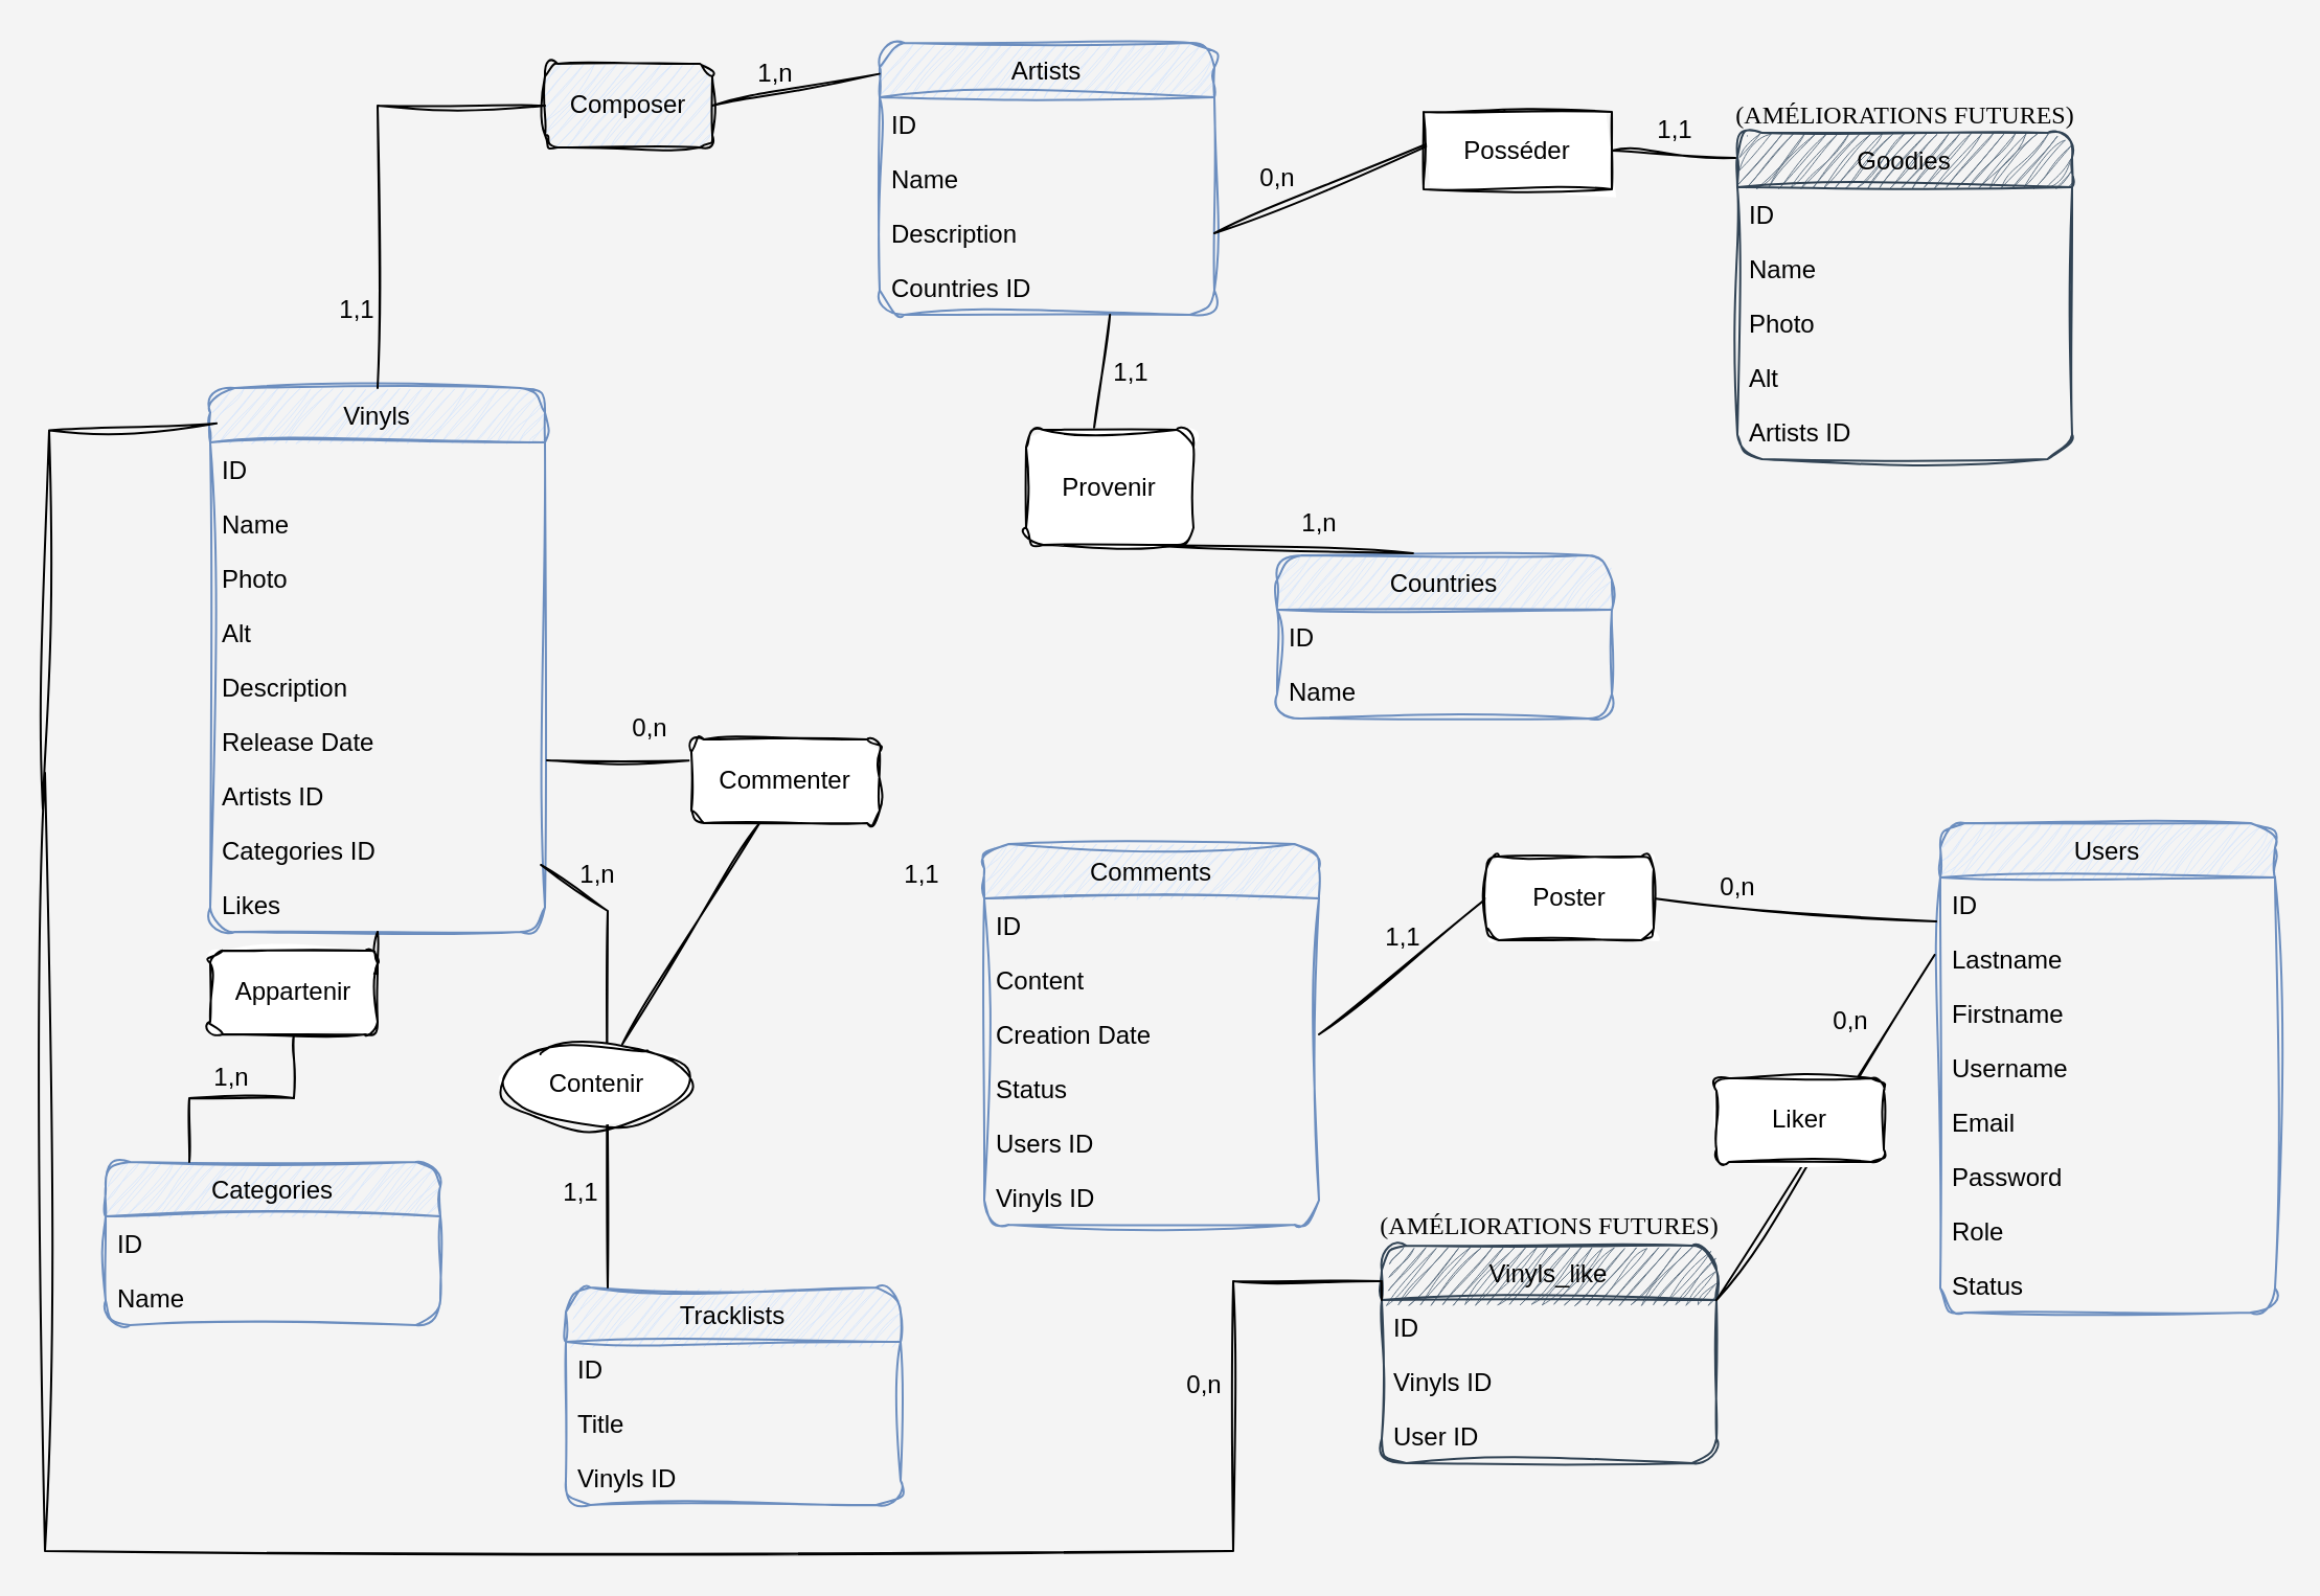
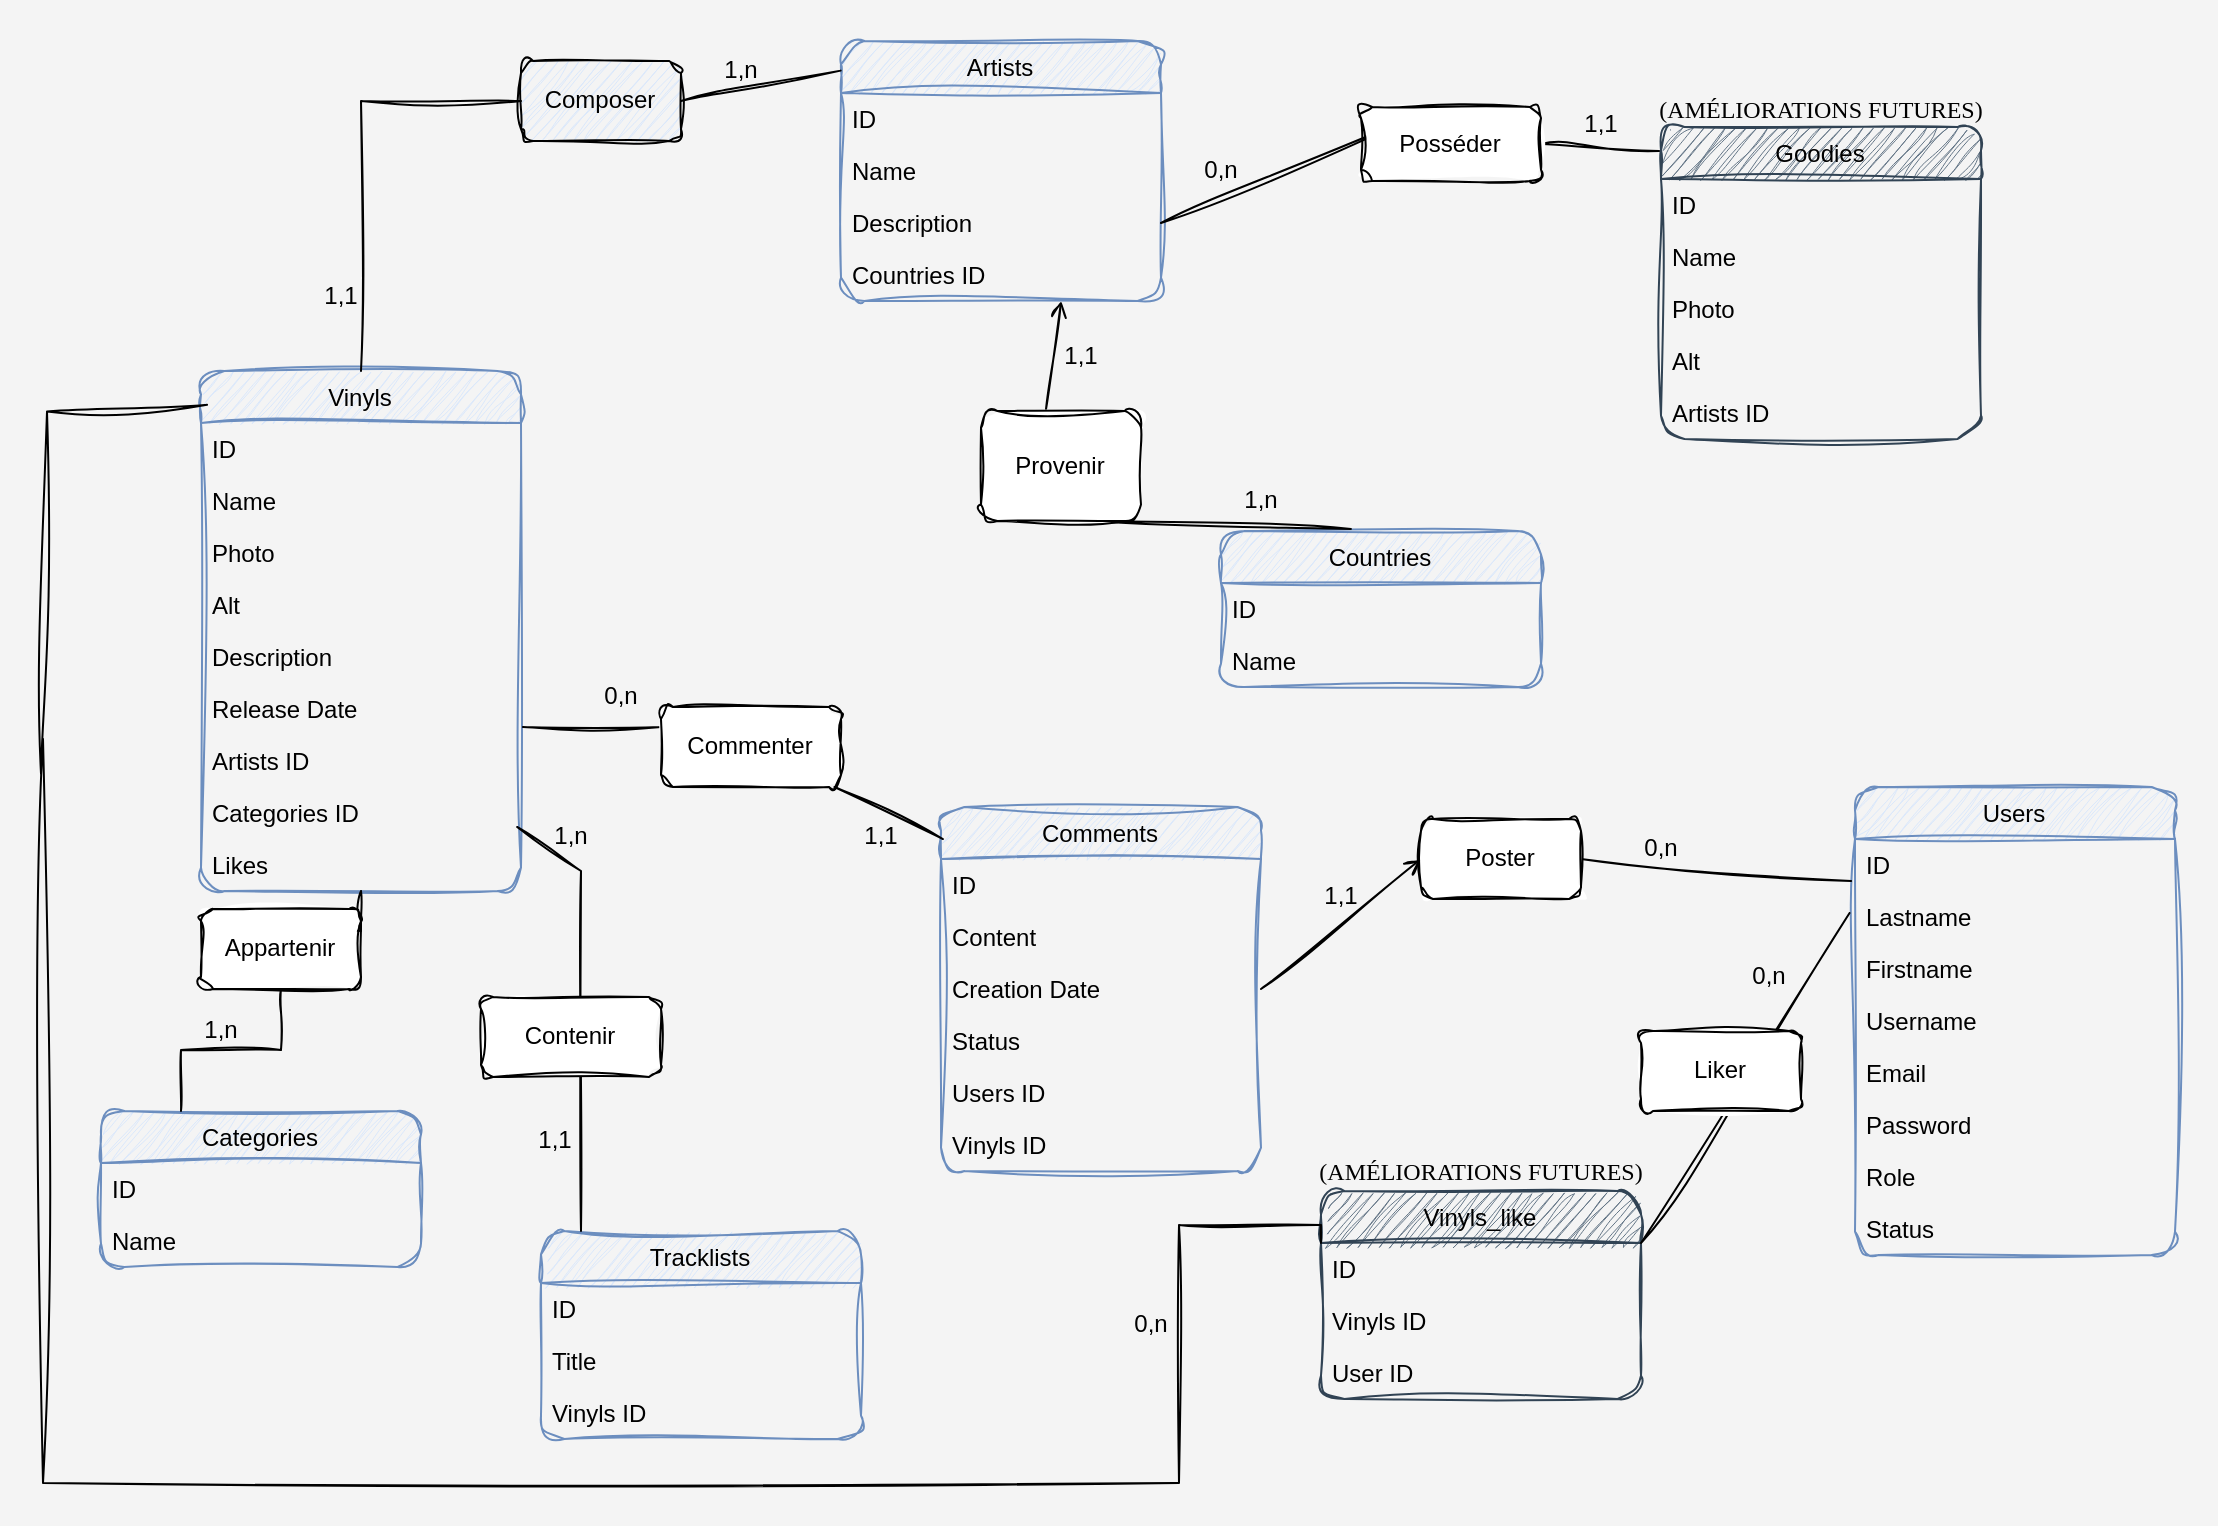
- <mxCell id="55" value="Posséder" style="whiteSpace=wrap;html=1;sketch=1;curveFitting=1;jiggle=2;rounded=0;" parent="1" vertex="1"><mxGeometry x="680" y="53" width="90" height="37" as="geometry" /></mxCell>
+ <mxCell id="55" value="Posséder" style="rounded=1;whiteSpace=wrap;html=1;sketch=1;curveFitting=1;jiggle=2;" parent="1" vertex="1"><mxGeometry x="680" y="53" width="90" height="37" as="geometry" /></mxCell>
- <mxCell id="46" value="" style="endArrow=none;html=1;rounded=0;exitX=0.406;exitY=-0.013;exitDx=0;exitDy=0;exitPerimeter=0;entryX=0.688;entryY=1;entryDx=0;entryDy=0;entryPerimeter=0;sketch=1;curveFitting=1;jiggle=2;" parent="1" source="51" target="6" edge="1"><mxGeometry width="50" height="50" relative="1" as="geometry"><mxPoint x="330" y="195" as="sourcePoint" /><mxPoint x="360" y="165" as="targetPoint" /></mxGeometry></mxCell>
+ <mxCell id="46" value="" style="endArrow=open;html=1;rounded=0;exitX=0.406;exitY=-0.013;exitDx=0;exitDy=0;exitPerimeter=0;entryX=0.688;entryY=1;entryDx=0;entryDy=0;entryPerimeter=0;sketch=1;curveFitting=1;jiggle=2;" parent="1" source="51" target="6" edge="1"><mxGeometry width="50" height="50" relative="1" as="geometry"><mxPoint x="330" y="195" as="sourcePoint" /><mxPoint x="360" y="165" as="targetPoint" /></mxGeometry></mxCell>
- <mxCell id="58" value="" style="endArrow=none;html=1;rounded=0;entryX=0;entryY=0.5;entryDx=0;entryDy=0;exitX=1;exitY=0.5;exitDx=0;exitDy=0;sketch=1;curveFitting=1;jiggle=2;" parent="1" source="42" target="59" edge="1"><mxGeometry width="50" height="50" relative="1" as="geometry"><mxPoint x="510" y="489" as="sourcePoint" /><mxPoint x="658" y="497" as="targetPoint" /></mxGeometry></mxCell>
+ <mxCell id="58" value="" style="endArrow=open;html=1;rounded=0;entryX=0;entryY=0.5;entryDx=0;entryDy=0;exitX=1;exitY=0.5;exitDx=0;exitDy=0;sketch=1;curveFitting=1;jiggle=2;" parent="1" source="42" target="59" edge="1"><mxGeometry width="50" height="50" relative="1" as="geometry"><mxPoint x="510" y="489" as="sourcePoint" /><mxPoint x="658" y="497" as="targetPoint" /></mxGeometry></mxCell>
- <mxCell id="47" value="" style="endArrow=none;html=1;rounded=0;sketch=1;curveFitting=1;jiggle=2;" parent="1" source="57" target="79" edge="1"><mxGeometry width="50" height="50" relative="1" as="geometry"><mxPoint x="200" y="375" as="sourcePoint" /><mxPoint x="250" y="325" as="targetPoint" /></mxGeometry></mxCell>
+ <mxCell id="47" value="" style="endArrow=none;html=1;rounded=0;entryX=0.006;entryY=0.088;entryDx=0;entryDy=0;entryPerimeter=0;sketch=1;curveFitting=1;jiggle=2;" parent="1" source="57" target="39" edge="1"><mxGeometry width="50" height="50" relative="1" as="geometry"><mxPoint x="200" y="375" as="sourcePoint" /><mxPoint x="250" y="325" as="targetPoint" /></mxGeometry></mxCell>
- <mxCell id="79" value="Contenir" style="ellipse;whiteSpace=wrap;html=1;sketch=1;curveFitting=1;jiggle=2;" parent="1" vertex="1"><mxGeometry x="240" y="498" width="90" height="40" as="geometry" /></mxCell>
+ <mxCell id="79" value="Contenir" style="rounded=1;whiteSpace=wrap;html=1;sketch=1;curveFitting=1;jiggle=2;" parent="1" vertex="1"><mxGeometry x="240" y="498" width="90" height="40" as="geometry" /></mxCell>
